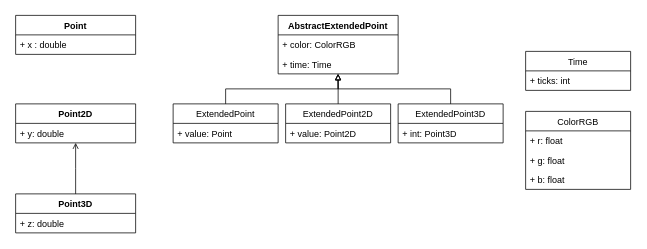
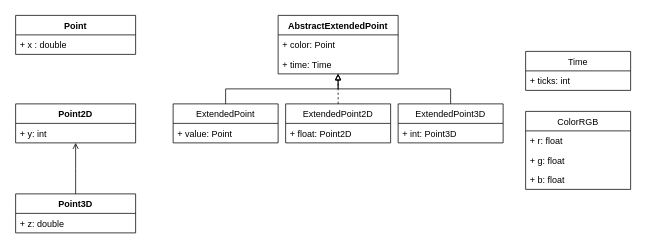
- <mxCell id="10" value="+ color: ColorRGB" style="text;strokeColor=none;fillColor=none;align=left;verticalAlign=top;spacingLeft=4;spacingRight=4;overflow=hidden;rotatable=0;points=[[0,0.5],[1,0.5]];portConstraint=eastwest;" vertex="1" parent="9"><mxGeometry y="26" width="160" height="26" as="geometry" /></mxCell>
+ <mxCell id="10" value="+ color: Point" style="text;strokeColor=none;fillColor=none;align=left;verticalAlign=top;spacingLeft=4;spacingRight=4;overflow=hidden;rotatable=0;points=[[0,0.5],[1,0.5]];portConstraint=eastwest;" vertex="1" parent="9"><mxGeometry y="26" width="160" height="26" as="geometry" /></mxCell>
- <mxCell id="21" style="edgeStyle=elbowEdgeStyle;rounded=0;orthogonalLoop=1;jettySize=auto;elbow=vertical;html=1;entryX=0.498;entryY=1;entryDx=0;entryDy=0;entryPerimeter=0;startArrow=none;startFill=0;endArrow=block;endFill=0;" edge="1" parent="1" source="22" target="11"><mxGeometry relative="1" as="geometry" /></mxCell>
+ <mxCell id="21" style="edgeStyle=elbowEdgeStyle;rounded=0;orthogonalLoop=1;jettySize=auto;elbow=vertical;html=1;entryX=0.498;entryY=1;entryDx=0;entryDy=0;entryPerimeter=0;startArrow=none;startFill=0;endArrow=block;endFill=0;dashed=1;" edge="1" parent="1" source="22" target="11"><mxGeometry relative="1" as="geometry" /></mxCell>
- <mxCell id="5" value="+ y: double" style="text;strokeColor=none;fillColor=none;align=left;verticalAlign=top;spacingLeft=4;spacingRight=4;overflow=hidden;rotatable=0;points=[[0,0.5],[1,0.5]];portConstraint=eastwest;" vertex="1" parent="4"><mxGeometry y="26" width="160" height="26" as="geometry" /></mxCell>
+ <mxCell id="5" value="+ y: int" style="text;strokeColor=none;fillColor=none;align=left;verticalAlign=top;spacingLeft=4;spacingRight=4;overflow=hidden;rotatable=0;points=[[0,0.5],[1,0.5]];portConstraint=eastwest;" vertex="1" parent="4"><mxGeometry y="26" width="160" height="26" as="geometry" /></mxCell>
- <mxCell id="23" value="+ value: Point2D" style="text;strokeColor=none;fillColor=none;align=left;verticalAlign=top;spacingLeft=4;spacingRight=4;overflow=hidden;rotatable=0;points=[[0,0.5],[1,0.5]];portConstraint=eastwest;" vertex="1" parent="22"><mxGeometry y="26" width="140" height="26" as="geometry" /></mxCell>
+ <mxCell id="23" value="+ float: Point2D" style="text;strokeColor=none;fillColor=none;align=left;verticalAlign=top;spacingLeft=4;spacingRight=4;overflow=hidden;rotatable=0;points=[[0,0.5],[1,0.5]];portConstraint=eastwest;" vertex="1" parent="22"><mxGeometry y="26" width="140" height="26" as="geometry" /></mxCell>
